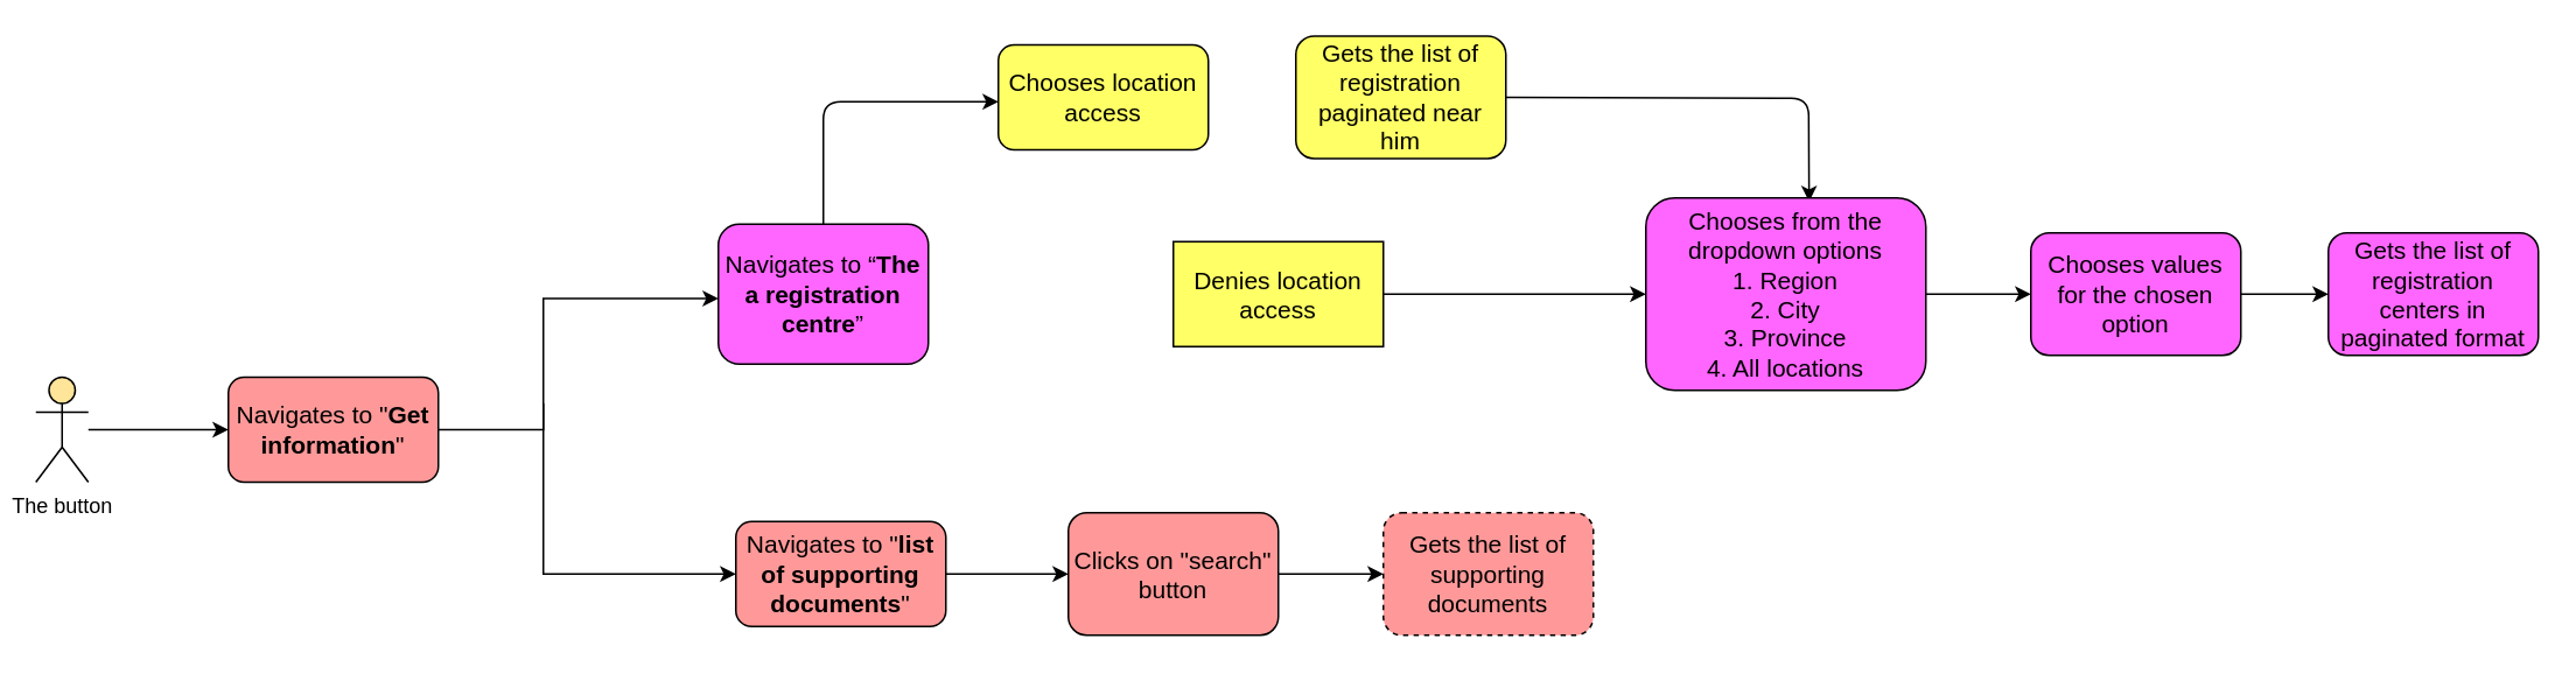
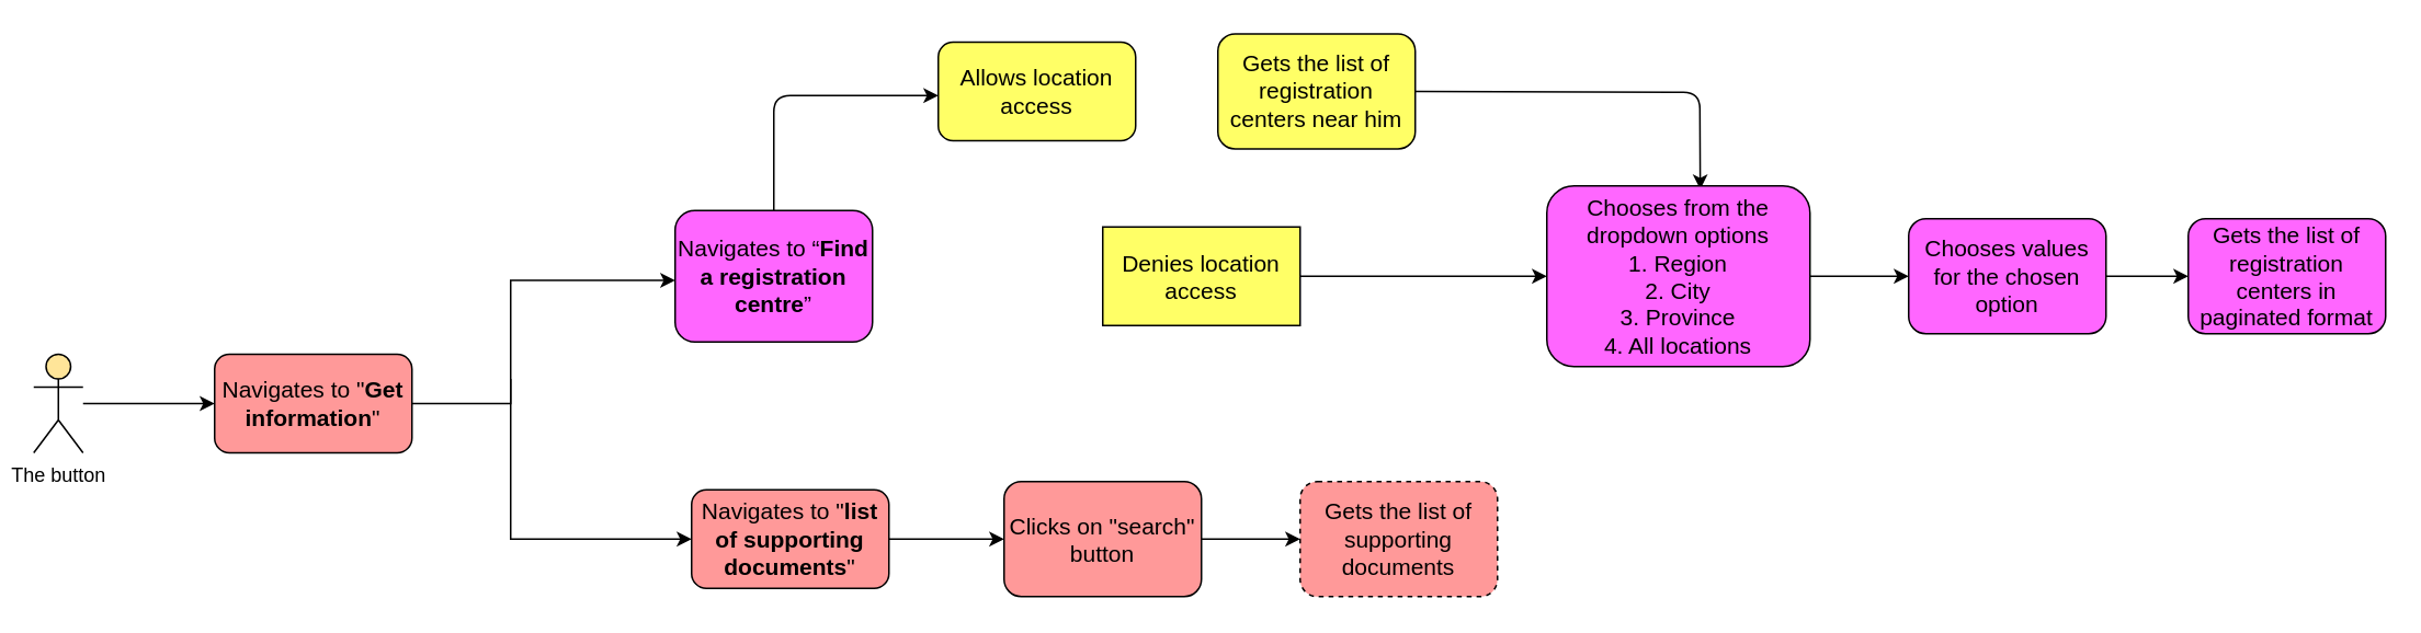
- <mxCell id="19" value="&lt;div&gt;&lt;font style=&quot;font-size: 14px&quot;&gt;Chooses location access&lt;/font&gt;&lt;/div&gt;" style="rounded=1;whiteSpace=wrap;html=1;fillColor=#FFFF66;align=center;" vertex="1" parent="1"><mxGeometry x="570" y="25" width="120" height="60" as="geometry" /></mxCell>
+ <mxCell id="19" value="&lt;div&gt;&lt;font style=&quot;font-size: 14px&quot;&gt;Allows location access&lt;/font&gt;&lt;/div&gt;" style="rounded=1;whiteSpace=wrap;html=1;fillColor=#FFFF66;align=center;" vertex="1" parent="1"><mxGeometry x="570" y="25" width="120" height="60" as="geometry" /></mxCell>
- <mxCell id="9" value="&lt;font style=&quot;font-size: 14px&quot;&gt;Gets the list of registration paginated near him&lt;/font&gt;" style="rounded=1;whiteSpace=wrap;html=1;fillColor=#FFFF66;" vertex="1" parent="1"><mxGeometry x="740" y="20" width="120" height="70" as="geometry" /></mxCell>
+ <mxCell id="9" value="&lt;font style=&quot;font-size: 14px&quot;&gt;Gets the list of registration centers near him&lt;/font&gt;" style="rounded=1;whiteSpace=wrap;html=1;fillColor=#FFFF66;" vertex="1" parent="1"><mxGeometry x="740" y="20" width="120" height="70" as="geometry" /></mxCell>
- <mxCell id="4" value="&lt;span style=&quot;text-align: left&quot;&gt;&lt;font style=&quot;font-size: 14px&quot;&gt;Navigates to “&lt;b&gt;The a registration centre&lt;/b&gt;”&lt;/font&gt;&lt;/span&gt;" style="rounded=1;whiteSpace=wrap;html=1;fillColor=#FF66FF;" vertex="1" parent="1"><mxGeometry x="410" y="127.5" width="120" height="80" as="geometry" /></mxCell>
+ <mxCell id="4" value="&lt;span style=&quot;text-align: left&quot;&gt;&lt;font style=&quot;font-size: 14px&quot;&gt;Navigates to “&lt;b&gt;Find a registration centre&lt;/b&gt;”&lt;/font&gt;&lt;/span&gt;" style="rounded=1;whiteSpace=wrap;html=1;fillColor=#FF66FF;" vertex="1" parent="1"><mxGeometry x="410" y="127.5" width="120" height="80" as="geometry" /></mxCell>
